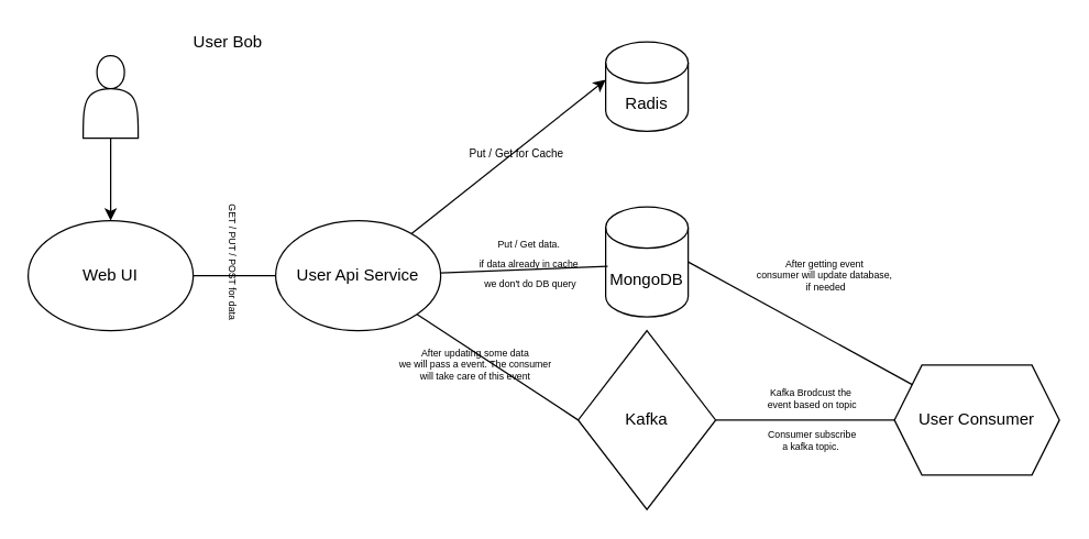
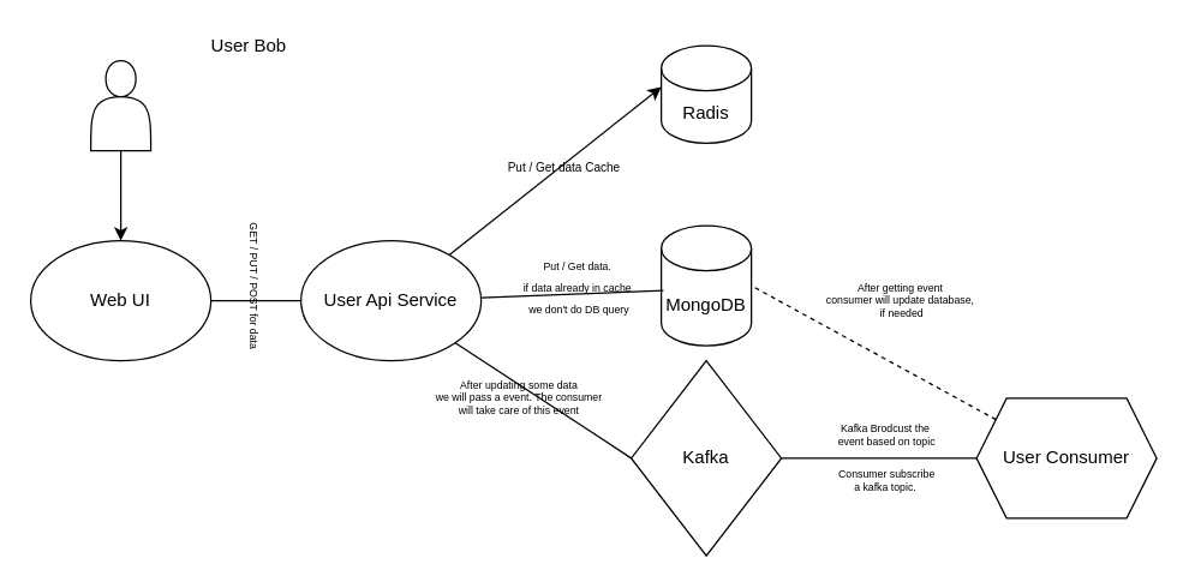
- <mxCell id="17" value="&lt;font style=&quot;font-size: 8px&quot;&gt;Put / Get for Cache&lt;/font&gt;" style="text;html=1;align=center;verticalAlign=middle;resizable=0;points=[];autosize=1;strokeColor=none;fillColor=none;" parent="1" vertex="1"><mxGeometry x="330" y="100" width="90" height="20" as="geometry" /></mxCell>
+ <mxCell id="17" value="&lt;font style=&quot;font-size: 8px&quot;&gt;Put / Get data Cache&lt;/font&gt;" style="text;html=1;align=center;verticalAlign=middle;resizable=0;points=[];autosize=1;strokeColor=none;fillColor=none;" parent="1" vertex="1"><mxGeometry x="330" y="100" width="90" height="20" as="geometry" /></mxCell>
- <mxCell id="11" style="edgeStyle=none;curved=1;html=1;entryX=1;entryY=0.5;entryDx=0;entryDy=0;entryPerimeter=0;fontSize=7;endArrow=none;endFill=0;" parent="1" source="12" target="2" edge="1"><mxGeometry relative="1" as="geometry" /></mxCell>
+ <mxCell id="11" style="edgeStyle=none;curved=1;html=1;entryX=1;entryY=0.5;entryDx=0;entryDy=0;entryPerimeter=0;fontSize=7;endArrow=none;endFill=0;dashed=1;" parent="1" source="12" target="2" edge="1"><mxGeometry relative="1" as="geometry" /></mxCell>
